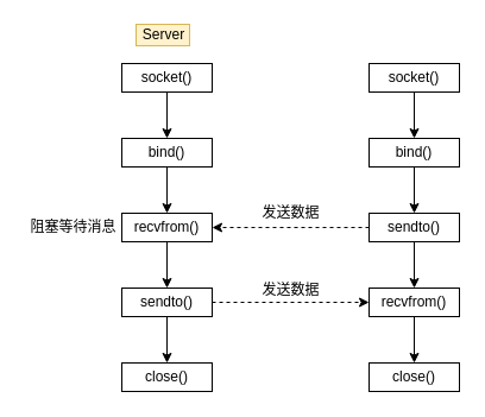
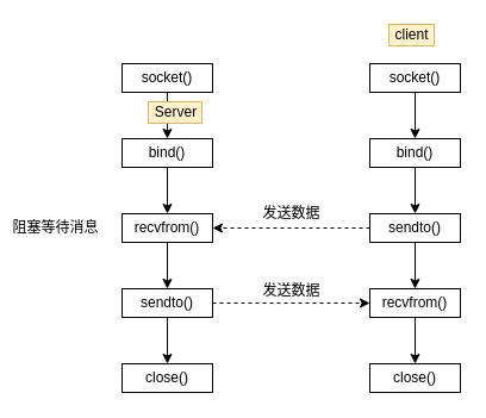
- <mxCell id="4" value="Server" style="text;html=1;align=center;verticalAlign=middle;resizable=0;points=[];autosize=1;strokeColor=#d6b656;fillColor=#fff2cc;" vertex="1" parent="1"><mxGeometry x="114" y="20" width="45" height="18" as="geometry" /></mxCell>
+ <mxCell id="4" value="Server" style="text;html=1;align=center;verticalAlign=middle;resizable=0;points=[];autosize=1;strokeColor=#d6b656;fillColor=#fff2cc;" vertex="1" parent="1"><mxGeometry x="124" y="85" width="45" height="18" as="geometry" /></mxCell>
+ <mxCell id="16" value="client" style="text;html=1;align=center;verticalAlign=middle;resizable=0;points=[];autosize=1;strokeColor=#d6b656;fillColor=#fff2cc;" vertex="1" parent="1"><mxGeometry x="326" y="20" width="38" height="18" as="geometry" /></mxCell>
- <mxCell id="9" value="阻塞等待消息" style="text;html=1;align=center;verticalAlign=middle;resizable=0;points=[];autosize=1;strokeColor=none;fillColor=none;" vertex="1" parent="1"><mxGeometry x="20" y="182" width="82" height="18" as="geometry" /></mxCell>
+ <mxCell id="9" value="阻塞等待消息" style="text;html=1;align=center;verticalAlign=middle;resizable=0;points=[];autosize=1;strokeColor=none;fillColor=none;" vertex="1" parent="1"><mxGeometry x="5" y="182" width="82" height="18" as="geometry" /></mxCell>
